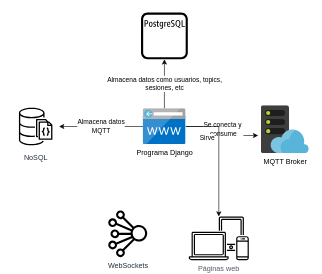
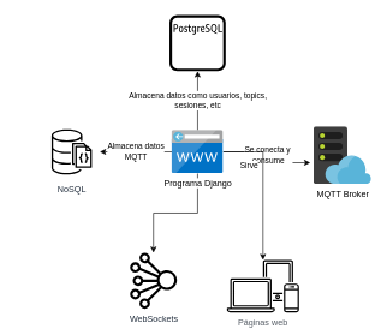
- <mxCell id="12" value="NoSQL" style="sketch=0;points=[[0,0,0],[0.25,0,0],[0.5,0,0],[0.75,0,0],[1,0,0],[0,1,0],[0.25,1,0],[0.5,1,0],[0.75,1,0],[1,1,0],[0,0.25,0],[0,0.5,0],[0,0.75,0],[1,0.25,0],[1,0.5,0],[1,0.75,0]];outlineConnect=0;fontColor=#232F3E;gradientColor=#4D72F3;gradientDirection=north;fillColor=none;strokeColor=#000000;dashed=0;verticalLabelPosition=bottom;verticalAlign=top;align=center;html=1;fontSize=12;fontStyle=0;aspect=fixed;shape=mxgraph.aws4.resourceIcon;resIcon=mxgraph.aws4.documentdb_with_mongodb_compatibility;" vertex="1" parent="1"><mxGeometry x="20" y="171" width="78" height="78" as="geometry" /></mxCell>
+ <mxCell id="12" value="NoSQL" style="sketch=0;points=[[0,0,0],[0.25,0,0],[0.5,0,0],[0.75,0,0],[1,0,0],[0,1,0],[0.25,1,0],[0.5,1,0],[0.75,1,0],[1,1,0],[0,0.25,0],[0,0.5,0],[0,0.75,0],[1,0.25,0],[1,0.5,0],[1,0.75,0]];outlineConnect=0;fontColor=#232F3E;gradientColor=#4D72F3;gradientDirection=north;fillColor=none;strokeColor=#000000;dashed=0;verticalLabelPosition=bottom;verticalAlign=top;align=center;html=1;fontSize=12;fontStyle=0;aspect=fixed;shape=mxgraph.aws4.resourceIcon;resIcon=mxgraph.aws4.documentdb_with_mongodb_compatibility;" vertex="1" parent="1"><mxGeometry x="60" y="171" width="78" height="78" as="geometry" /></mxCell>
+ <mxCell id="5" style="edgeStyle=orthogonalEdgeStyle;rounded=0;orthogonalLoop=1;jettySize=auto;html=1;" edge="1" parent="1" source="8" target="10"><mxGeometry relative="1" as="geometry" /></mxCell>
